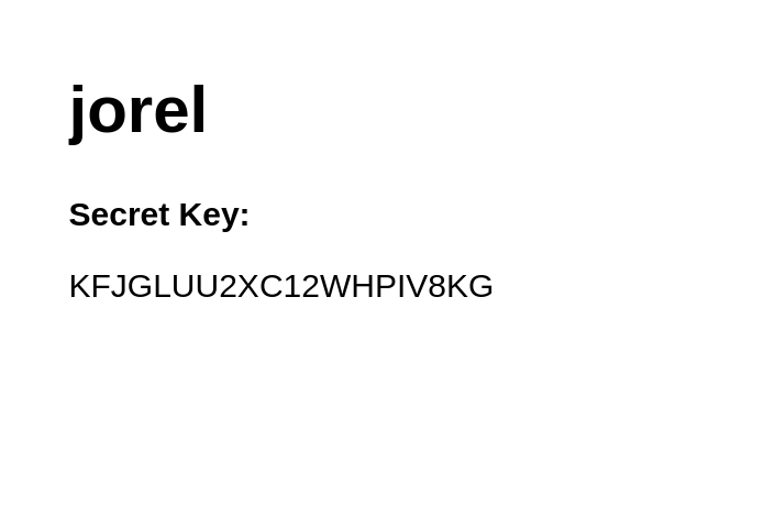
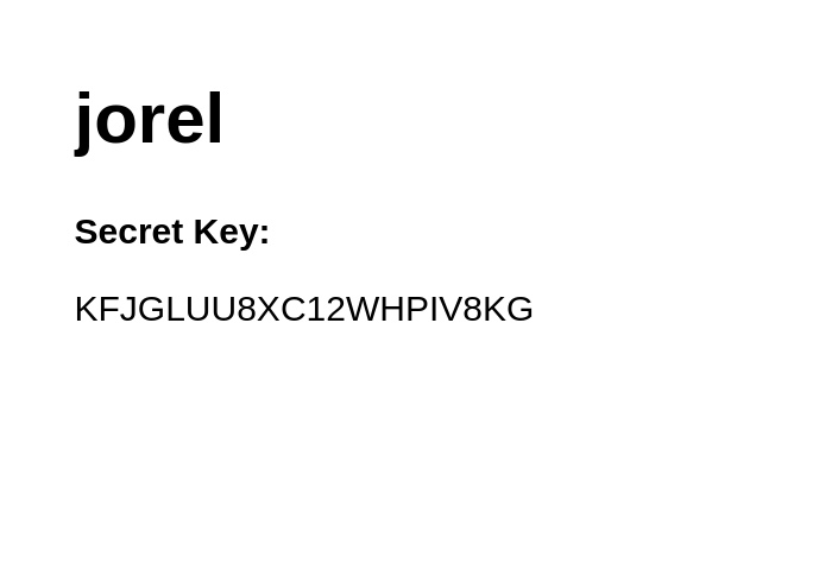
- <mxCell id="2" value="&lt;h1&gt;jorel&lt;/h1&gt;&lt;p&gt;&lt;b&gt;Secret Key:&lt;/b&gt;&lt;/p&gt;KFJGLUU2XC12WHPIV8KG" style="text;html=1;strokeColor=none;fillColor=none;spacing=5;spacingTop=-20;whiteSpace=wrap;overflow=hidden;rounded=0;" vertex="1" parent="1"><mxGeometry x="20" y="20" width="240" height="150" as="geometry" /></mxCell>
+ <mxCell id="2" value="&lt;h1&gt;jorel&lt;/h1&gt;&lt;p&gt;&lt;b&gt;Secret Key:&lt;/b&gt;&lt;/p&gt;KFJGLUU8XC12WHPIV8KG" style="text;html=1;strokeColor=none;fillColor=none;spacing=5;spacingTop=-20;whiteSpace=wrap;overflow=hidden;rounded=0;" vertex="1" parent="1"><mxGeometry x="20" y="20" width="240" height="150" as="geometry" /></mxCell>
